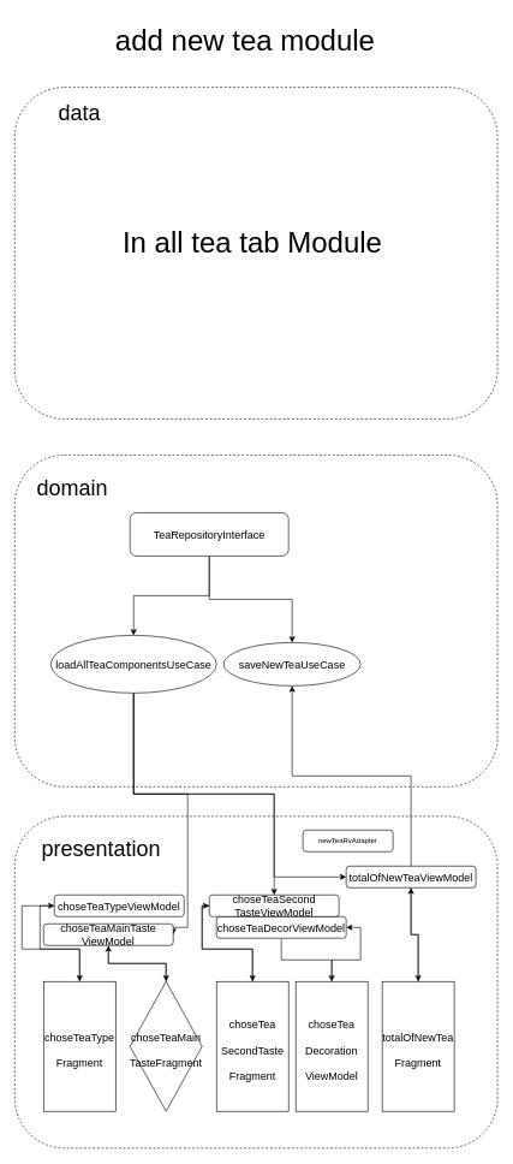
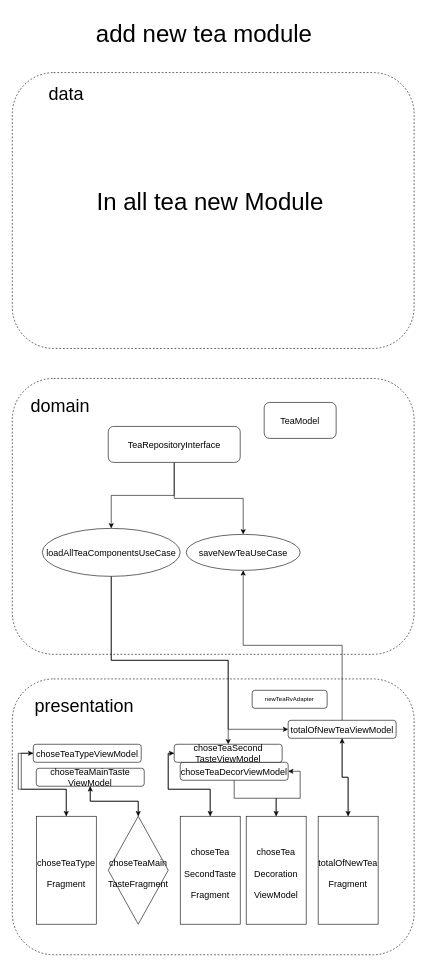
- <mxCell id="40" value="In all tea tab Module" style="text;html=1;strokeColor=none;fillColor=none;align=center;verticalAlign=middle;whiteSpace=wrap;rounded=0;dashed=1;fontSize=40;" vertex="1" parent="1"><mxGeometry x="60" y="300" width="580" height="70" as="geometry" /></mxCell>
+ <mxCell id="40" value="In all tea new Module" style="text;html=1;strokeColor=none;fillColor=none;align=center;verticalAlign=middle;whiteSpace=wrap;rounded=0;dashed=1;fontSize=40;" vertex="1" parent="1"><mxGeometry x="60" y="300" width="580" height="70" as="geometry" /></mxCell>
+ <mxCell id="38" value="TeaModel" style="rounded=1;whiteSpace=wrap;html=1;fontSize=15;" vertex="1" parent="1"><mxGeometry x="440" y="670" width="120" height="60" as="geometry" /></mxCell>
- <mxCell id="31" value="choseTeaTypeViewModel" style="rounded=1;whiteSpace=wrap;html=1;fontSize=15;" vertex="1" parent="1"><mxGeometry x="75" y="1240" width="180" height="30" as="geometry" /></mxCell>
+ <mxCell id="31" value="choseTeaTypeViewModel" style="rounded=1;whiteSpace=wrap;html=1;fontSize=15;" vertex="1" parent="1"><mxGeometry x="55" y="1240" width="180" height="30" as="geometry" /></mxCell>
- <mxCell id="17" style="edgeStyle=orthogonalEdgeStyle;rounded=0;orthogonalLoop=1;jettySize=auto;html=1;entryX=1;entryY=0.5;entryDx=0;entryDy=0;fontSize=15;" edge="1" parent="1" source="20" target="33"><mxGeometry relative="1" as="geometry"><Array as="points"><mxPoint x="185" y="1100" /><mxPoint x="260" y="1100" /><mxPoint x="260" y="1285" /></Array></mxGeometry></mxCell>
